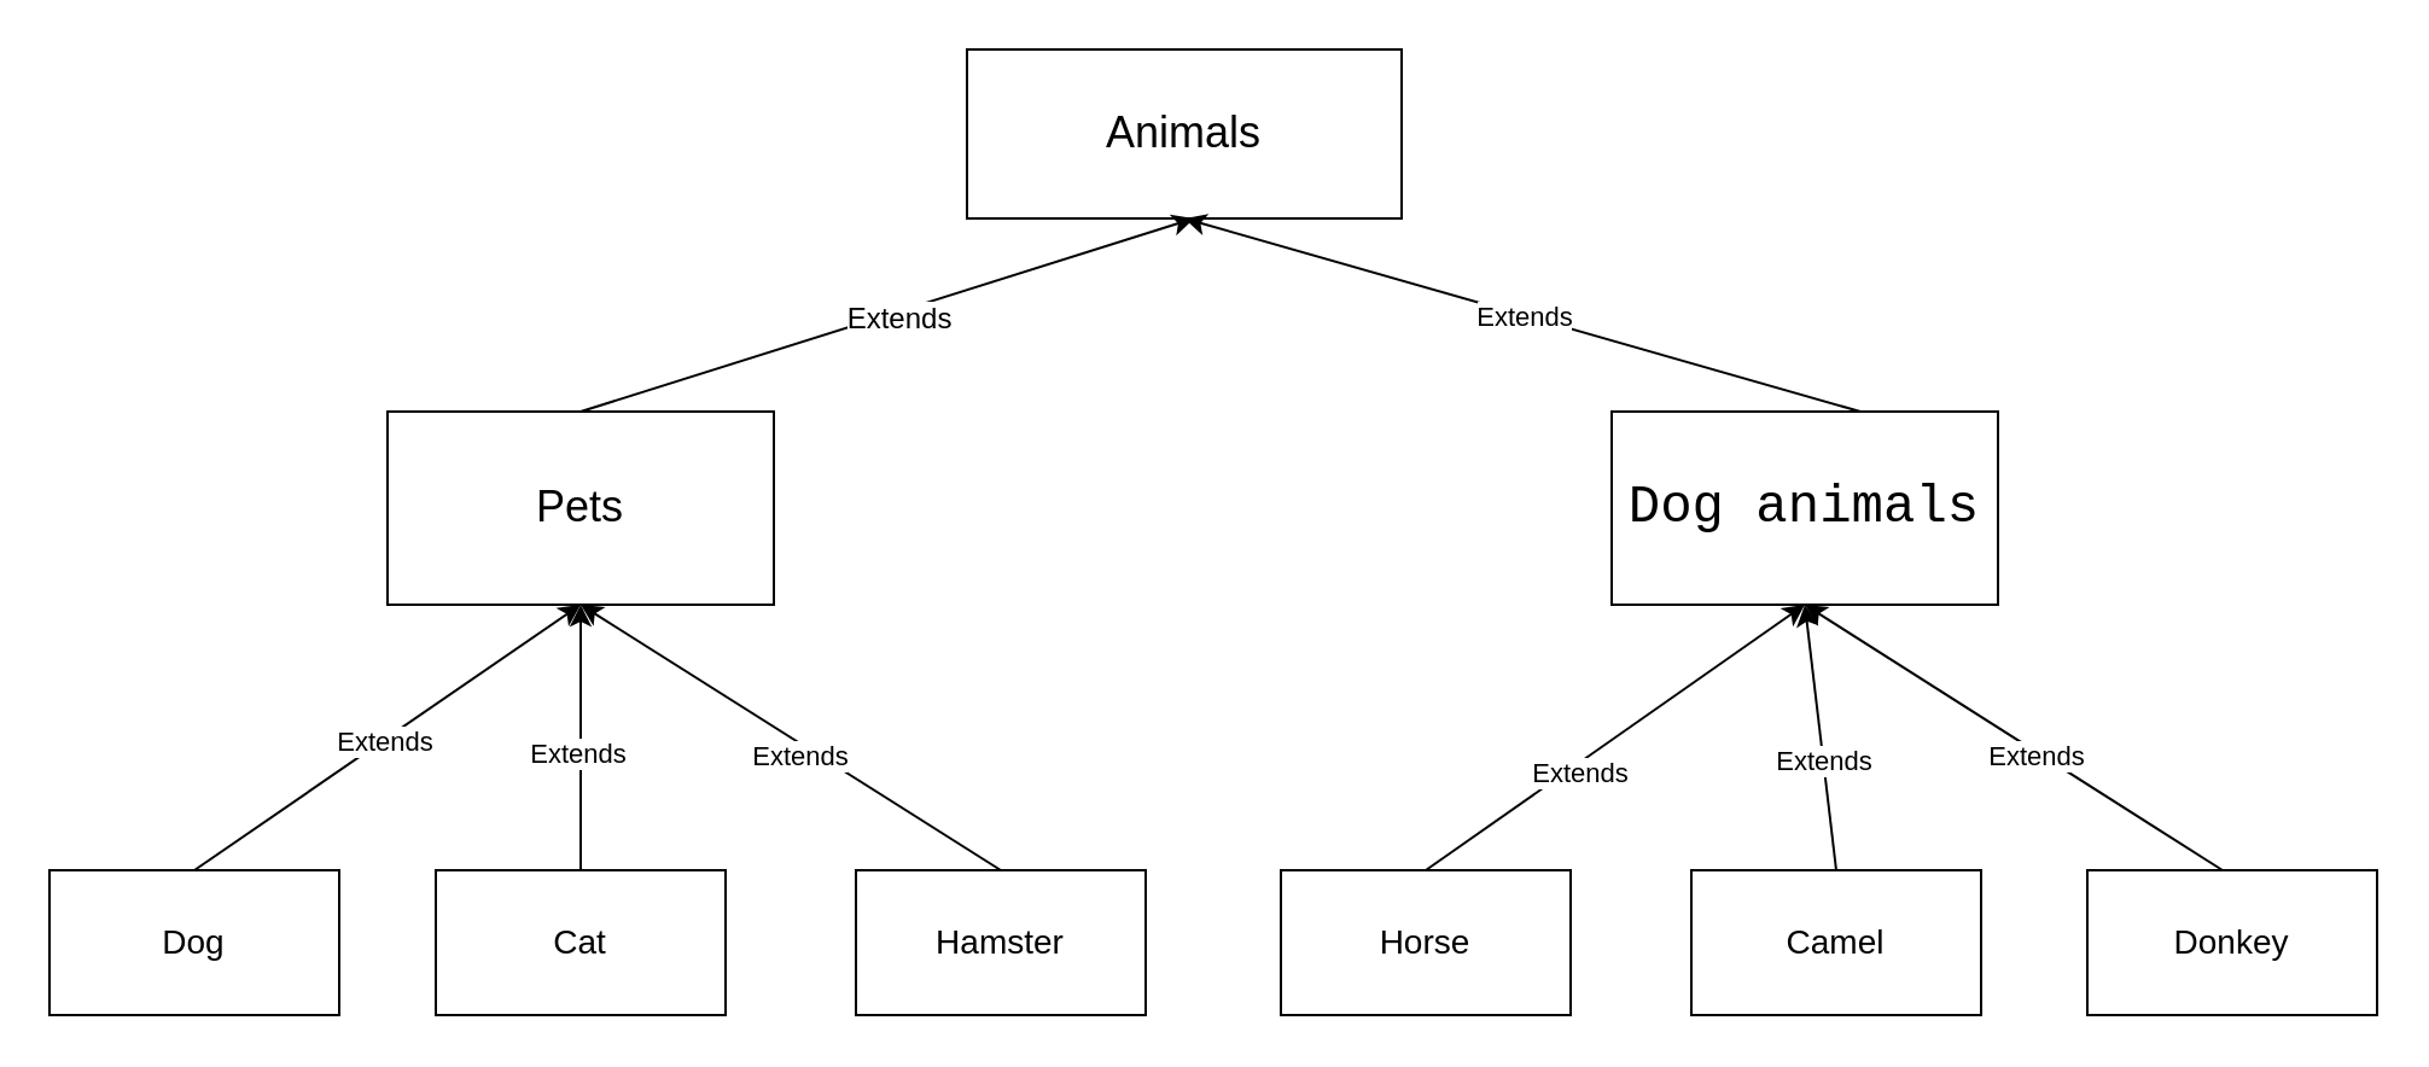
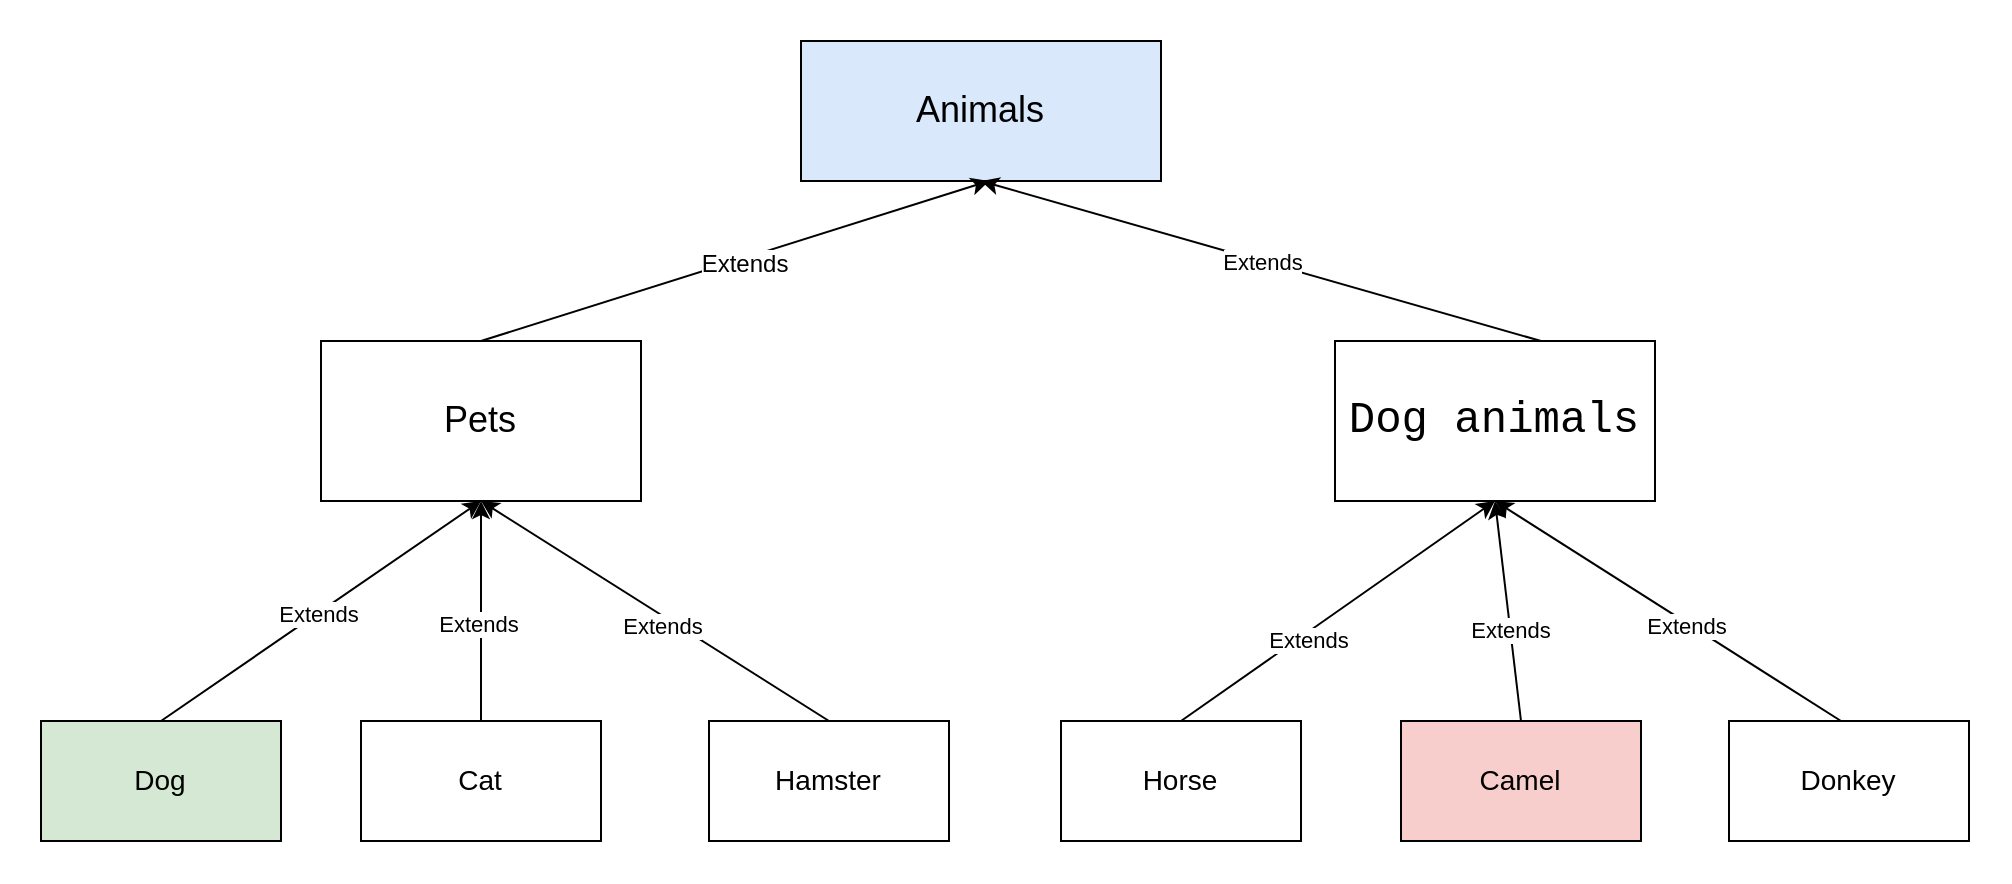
- <mxCell id="2" value="&lt;font style=&quot;font-size: 18px;&quot;&gt;Animals&lt;/font&gt;" style="rounded=0;whiteSpace=wrap;html=1;" parent="1" vertex="1"><mxGeometry x="400" y="20" width="180" height="70" as="geometry" /></mxCell>
+ <mxCell id="2" value="&lt;font style=&quot;font-size: 18px;&quot;&gt;Animals&lt;/font&gt;" style="rounded=0;whiteSpace=wrap;html=1;fillColor=#dae8fc;" parent="1" vertex="1"><mxGeometry x="400" y="20" width="180" height="70" as="geometry" /></mxCell>
- <mxCell id="5" value="&lt;font style=&quot;font-size: 14px;&quot;&gt;Dog&lt;/font&gt;" style="rounded=0;whiteSpace=wrap;html=1;" parent="1" vertex="1"><mxGeometry x="20" y="360" width="120" height="60" as="geometry" /></mxCell>
+ <mxCell id="5" value="&lt;font style=&quot;font-size: 14px;&quot;&gt;Dog&lt;/font&gt;" style="rounded=0;whiteSpace=wrap;html=1;fillColor=#d5e8d4;" parent="1" vertex="1"><mxGeometry x="20" y="360" width="120" height="60" as="geometry" /></mxCell>
- <mxCell id="9" value="&lt;font style=&quot;font-size: 14px;&quot;&gt;Camel&lt;/font&gt;" style="rounded=0;whiteSpace=wrap;html=1;" parent="1" vertex="1"><mxGeometry x="700" y="360" width="120" height="60" as="geometry" /></mxCell>
+ <mxCell id="9" value="&lt;font style=&quot;font-size: 14px;&quot;&gt;Camel&lt;/font&gt;" style="rounded=0;whiteSpace=wrap;html=1;fillColor=#f8cecc;" parent="1" vertex="1"><mxGeometry x="700" y="360" width="120" height="60" as="geometry" /></mxCell>
